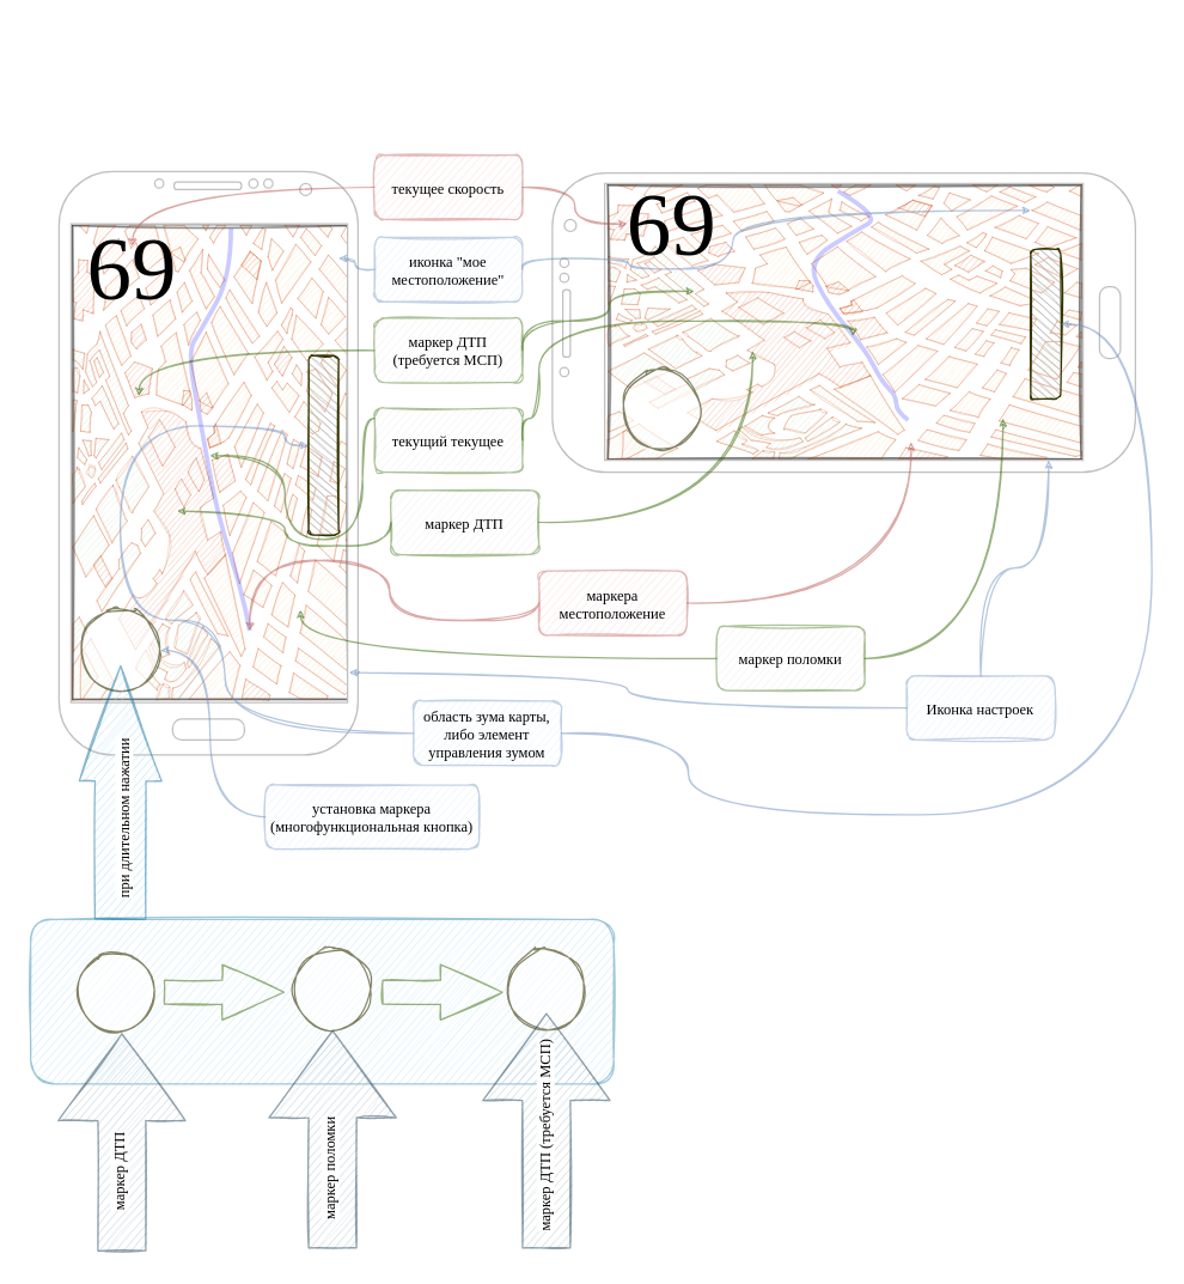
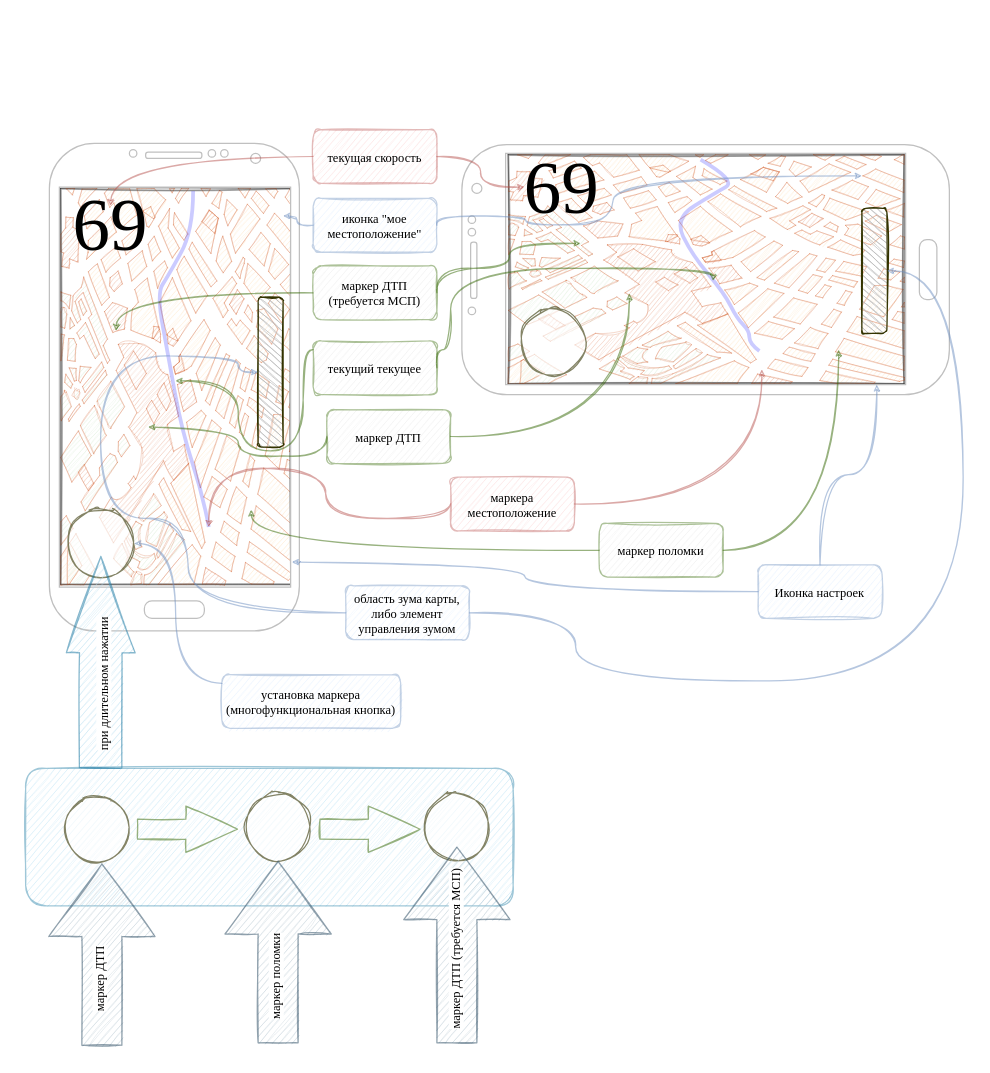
- <mxCell id="54" value="текущее скорость" style="rounded=1;whiteSpace=wrap;html=1;shadow=0;glass=0;labelBackgroundColor=none;labelBorderColor=none;sketch=1;fillStyle=hachure;strokeColor=#b85450;strokeWidth=1;fontFamily=Tahoma;fontSize=10;fillColor=#f8cecc;opacity=40;" vertex="1" parent="1"><mxGeometry x="250" y="103" width="99" height="43" as="geometry" /></mxCell>
+ <mxCell id="54" value="текущая скорость" style="rounded=1;whiteSpace=wrap;html=1;shadow=0;glass=0;labelBackgroundColor=none;labelBorderColor=none;sketch=1;fillStyle=hachure;strokeColor=#b85450;strokeWidth=1;fontFamily=Tahoma;fontSize=10;fillColor=#f8cecc;opacity=40;" vertex="1" parent="1"><mxGeometry x="250" y="103" width="99" height="43" as="geometry" /></mxCell>
- <mxCell id="59" value="установка маркера (многофункциональная кнопка)" style="rounded=1;whiteSpace=wrap;html=1;shadow=0;glass=0;labelBackgroundColor=none;labelBorderColor=none;sketch=1;fillStyle=hachure;strokeColor=#6c8ebf;strokeWidth=1;fontFamily=Tahoma;fontSize=10;fillColor=#dae8fc;opacity=40;" vertex="1" parent="1"><mxGeometry x="177" y="524" width="143" height="43" as="geometry" /></mxCell>
+ <mxCell id="59" value="установка маркера (многофункциональная кнопка)" style="rounded=1;whiteSpace=wrap;html=1;shadow=0;glass=0;labelBackgroundColor=none;labelBorderColor=none;sketch=1;fillStyle=hachure;strokeColor=#6c8ebf;strokeWidth=1;fontFamily=Tahoma;fontSize=10;fillColor=#dae8fc;opacity=40;" vertex="1" parent="1"><mxGeometry x="177" y="539" width="143" height="43" as="geometry" /></mxCell>
